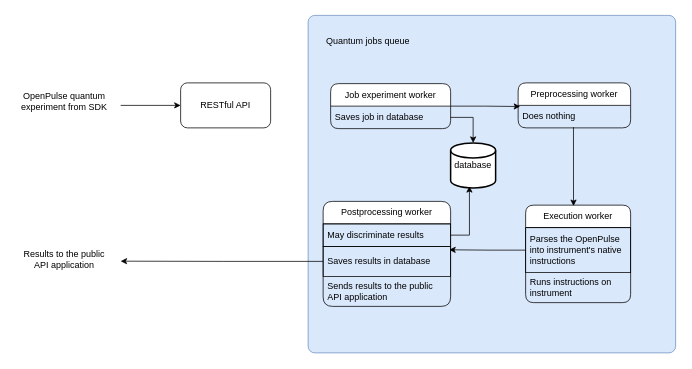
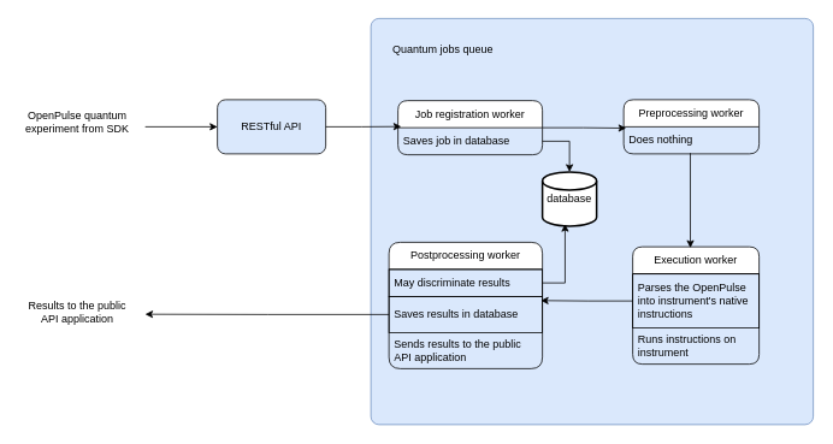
- <mxCell id="4" value="Job experiment worker" style="swimlane;fontStyle=0;childLayout=stackLayout;horizontal=1;startSize=30;horizontalStack=0;resizeParent=1;resizeParentMax=0;resizeLast=0;collapsible=1;marginBottom=0;whiteSpace=wrap;html=1;rounded=1;arcSize=12;" vertex="1" parent="1"><mxGeometry x="440" y="111" width="160" height="60" as="geometry" /></mxCell>
+ <mxCell id="4" value="Job registration worker" style="swimlane;fontStyle=0;childLayout=stackLayout;horizontal=1;startSize=30;horizontalStack=0;resizeParent=1;resizeParentMax=0;resizeLast=0;collapsible=1;marginBottom=0;whiteSpace=wrap;html=1;rounded=1;arcSize=12;" vertex="1" parent="1"><mxGeometry x="440" y="111" width="160" height="60" as="geometry" /></mxCell>
- <mxCell id="3" value="RESTful API" style="rounded=1;whiteSpace=wrap;html=1;" vertex="1" parent="1"><mxGeometry x="240" y="110" width="120" height="60" as="geometry" /></mxCell>
+ <mxCell id="3" value="RESTful API" style="rounded=1;whiteSpace=wrap;html=1;fillColor=#dae8fc;" vertex="1" parent="1"><mxGeometry x="240" y="110" width="120" height="60" as="geometry" /></mxCell>
+ <mxCell id="16" style="edgeStyle=orthogonalEdgeStyle;rounded=0;orthogonalLoop=1;jettySize=auto;html=1;entryX=0.022;entryY=-0.041;entryDx=0;entryDy=0;entryPerimeter=0;" edge="1" parent="1" source="3" target="5"><mxGeometry relative="1" as="geometry" /></mxCell>
